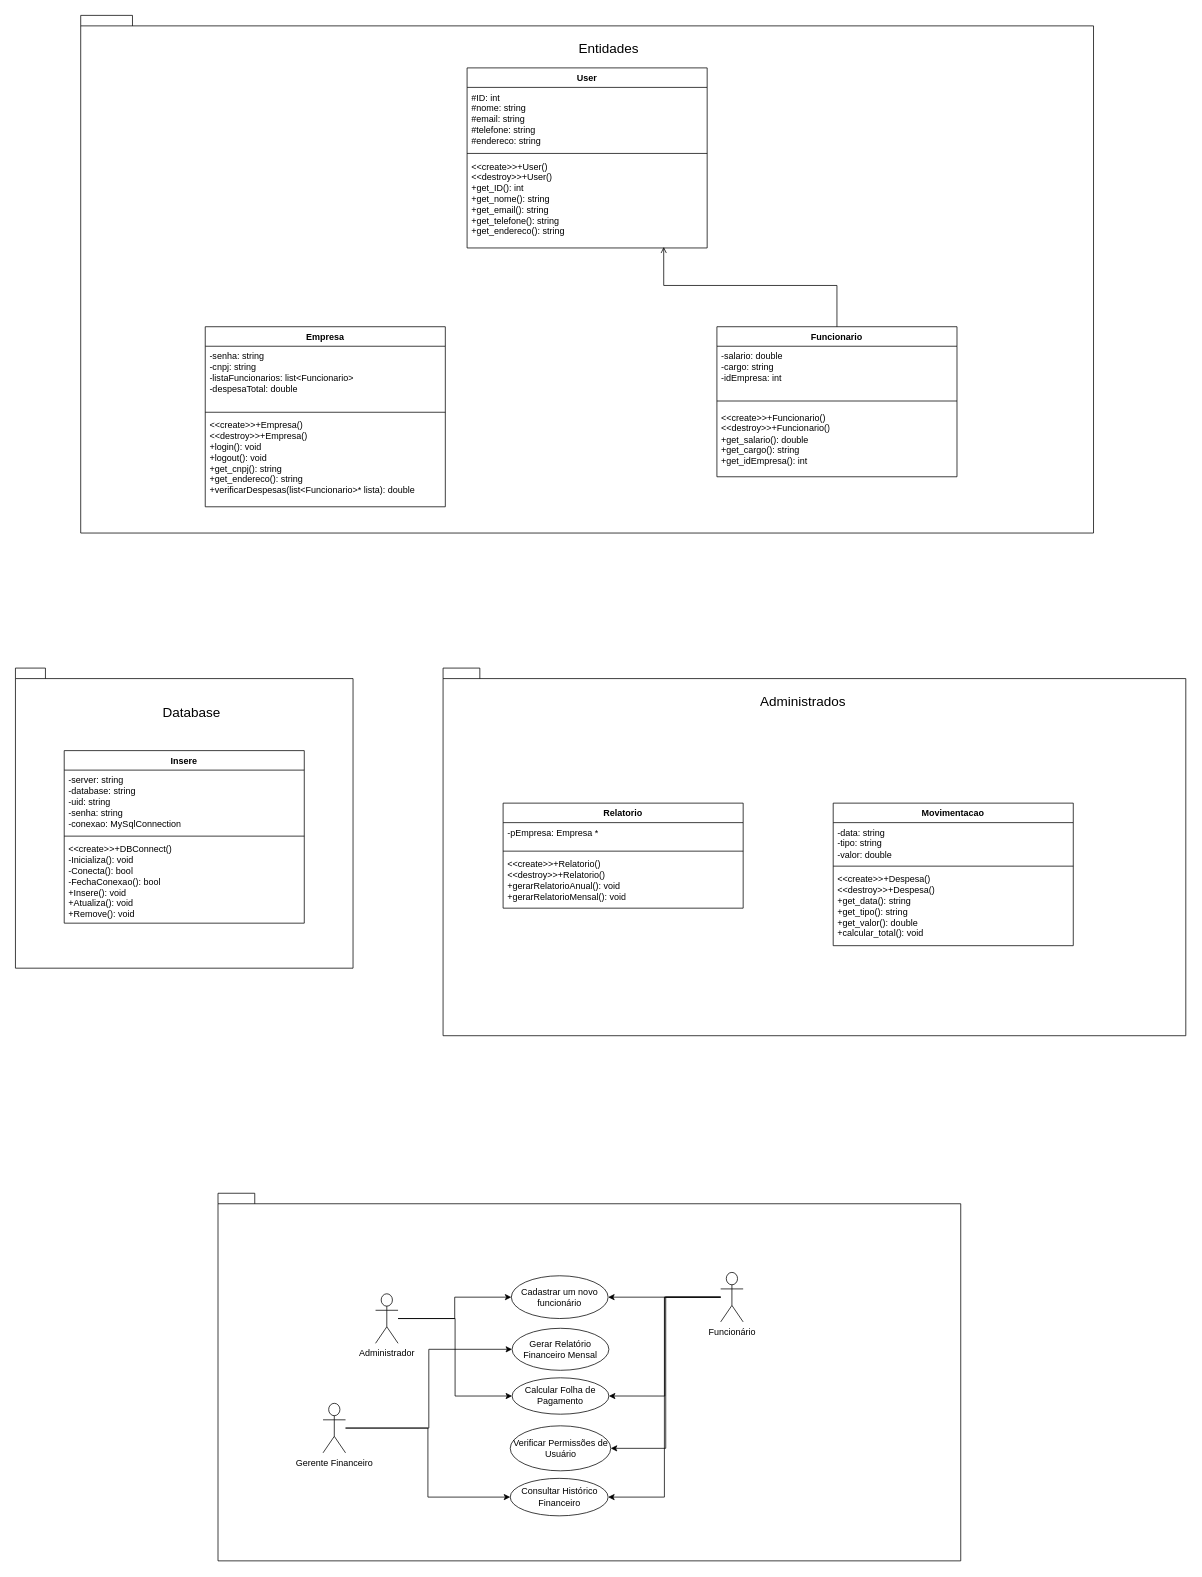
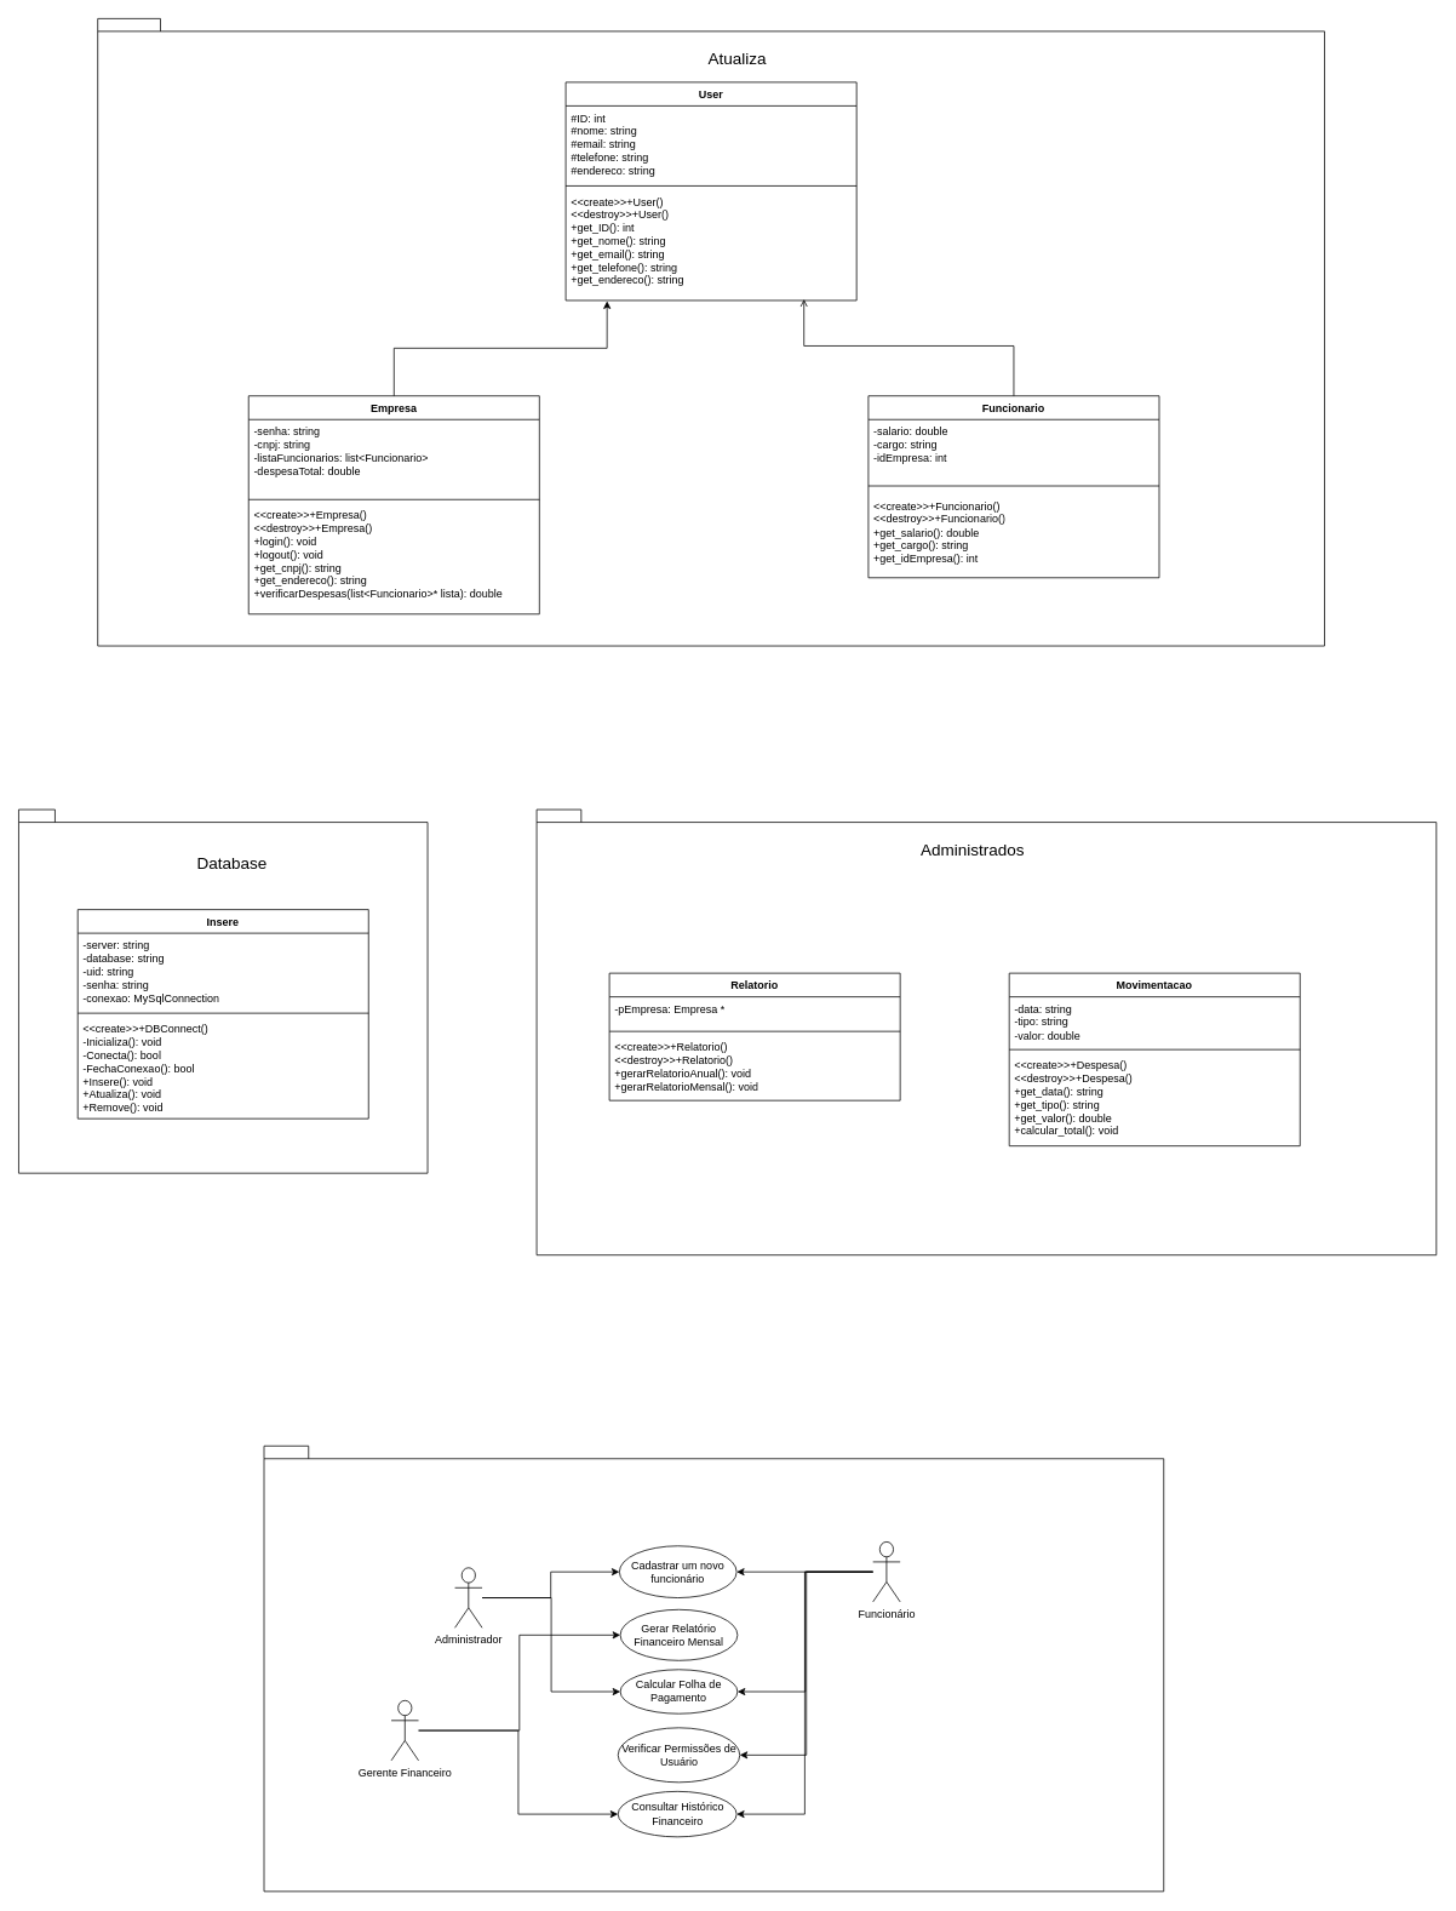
- <mxCell id="26" value="&lt;font style=&quot;font-size: 18px;&quot;&gt;Entidades&lt;/font&gt;" style="text;html=1;align=center;verticalAlign=middle;whiteSpace=wrap;rounded=0;" parent="1" vertex="1"><mxGeometry x="621" y="50" width="380" height="30" as="geometry" /></mxCell>
+ <mxCell id="26" value="&lt;font style=&quot;font-size: 18px;&quot;&gt;Atualiza&lt;/font&gt;" style="text;html=1;align=center;verticalAlign=middle;whiteSpace=wrap;rounded=0;" parent="1" vertex="1"><mxGeometry x="621" y="50" width="380" height="30" as="geometry" /></mxCell>
+ <mxCell id="17" style="edgeStyle=orthogonalEdgeStyle;rounded=0;orthogonalLoop=1;jettySize=auto;html=1;entryX=0.142;entryY=1.006;entryDx=0;entryDy=0;entryPerimeter=0;" parent="1" source="8" target="7" edge="1"><mxGeometry relative="1" as="geometry" /></mxCell>
